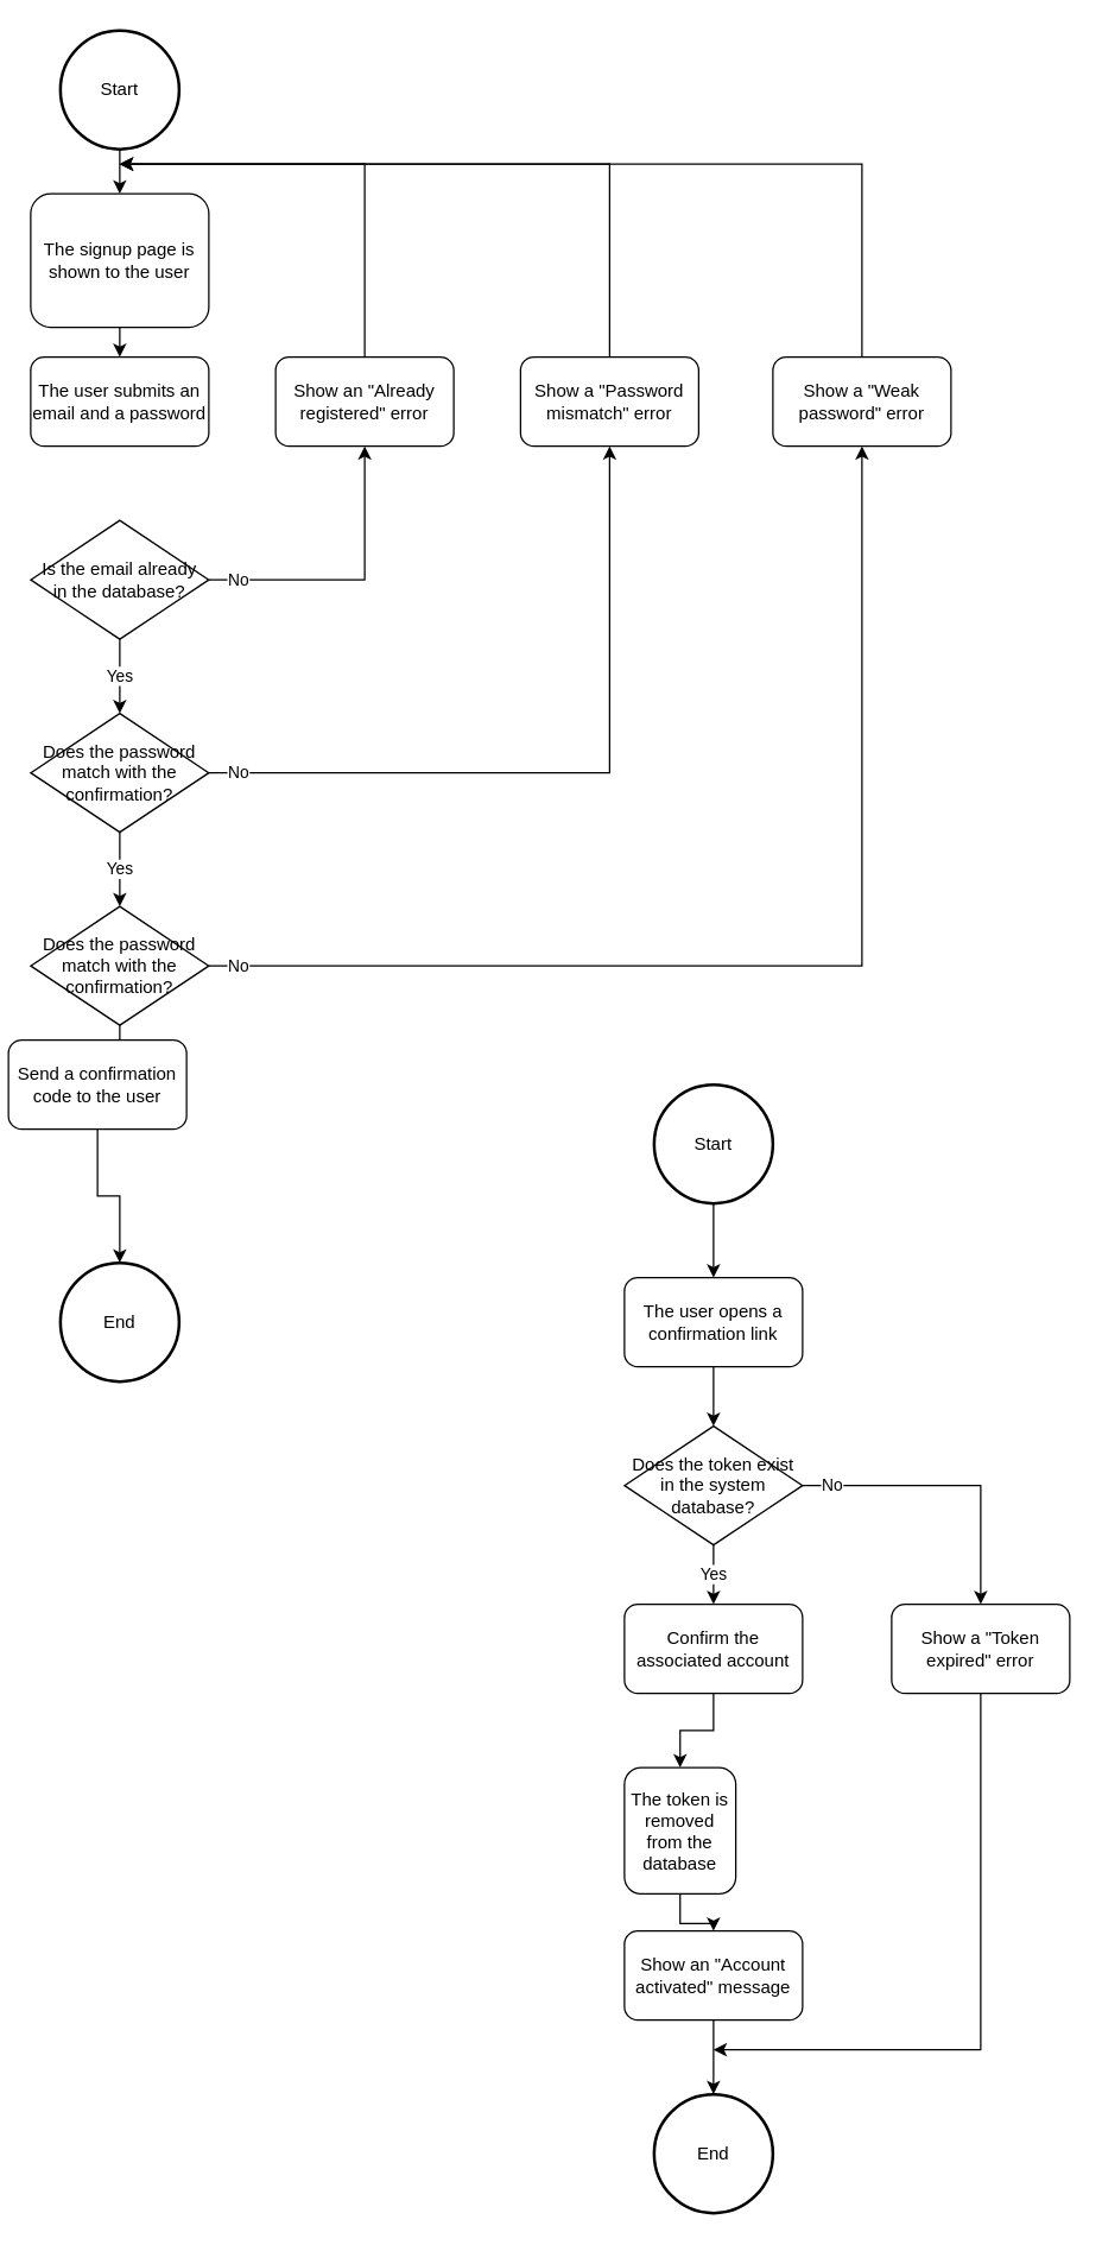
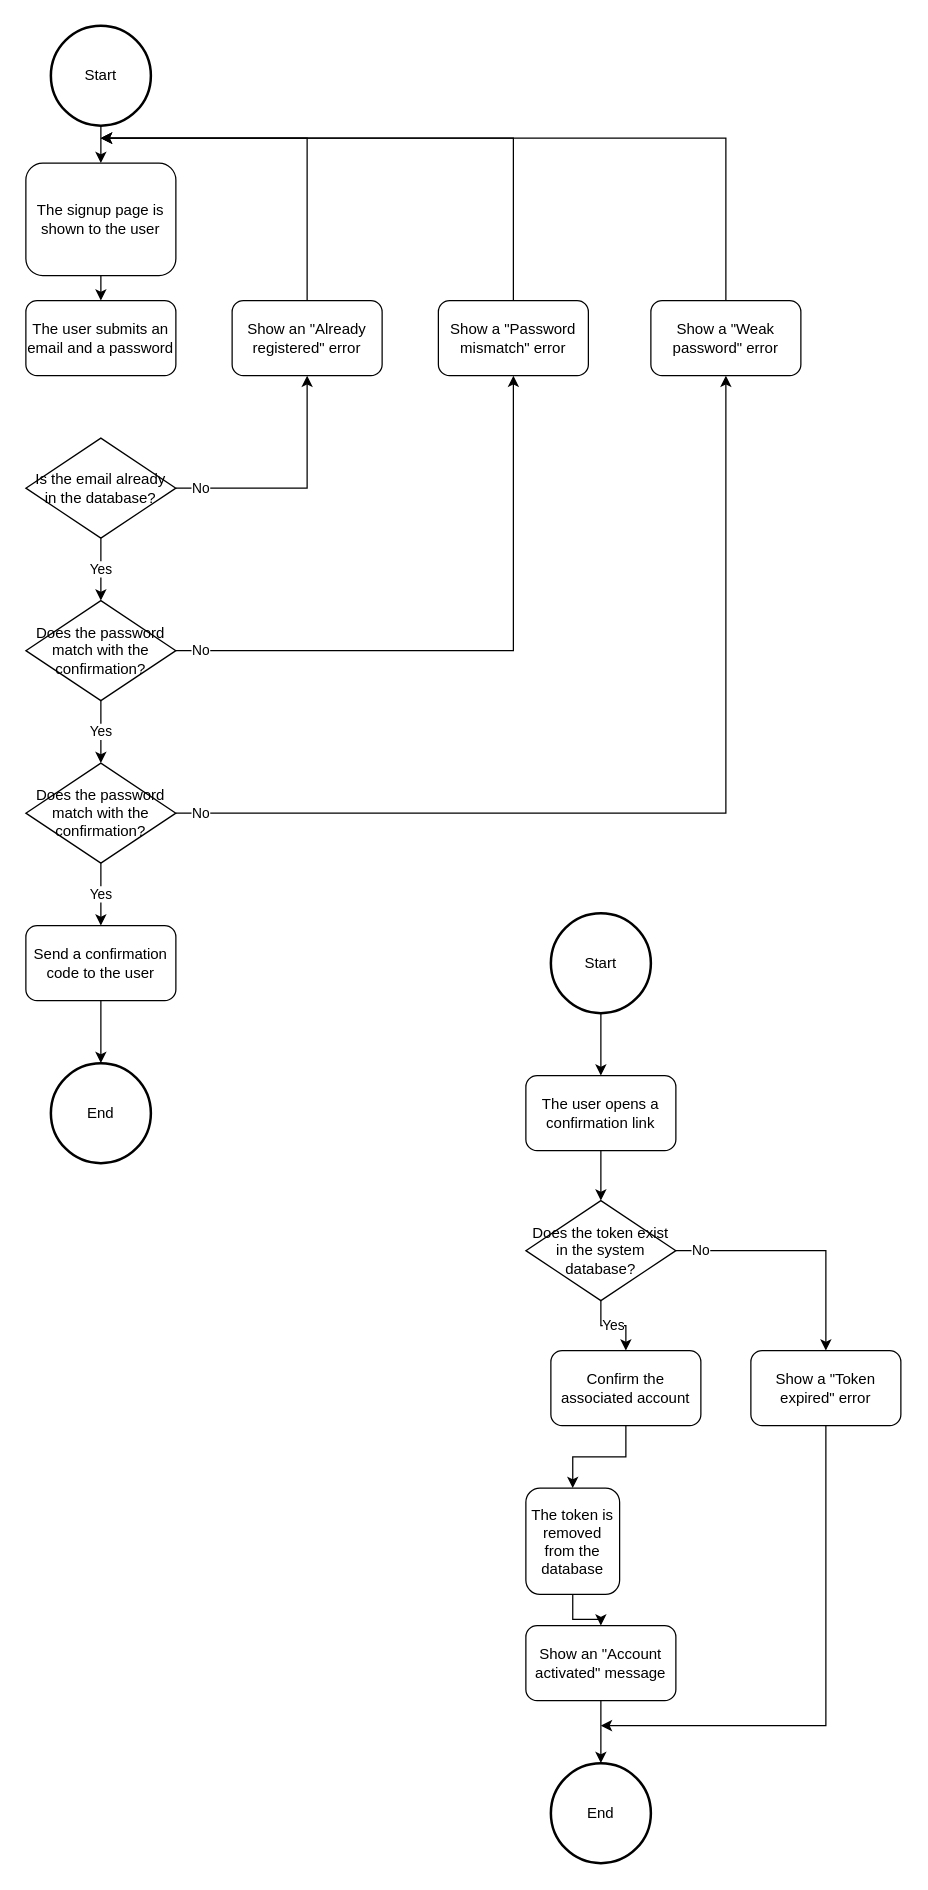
- <mxCell id="17" value="Send a confirmation code to the user" style="rounded=1;whiteSpace=wrap;html=1;" vertex="1" parent="1"><mxGeometry x="5" y="700" width="120" height="60" as="geometry" /></mxCell>
+ <mxCell id="17" value="Send a confirmation code to the user" style="rounded=1;whiteSpace=wrap;html=1;" vertex="1" parent="1"><mxGeometry x="20" y="740" width="120" height="60" as="geometry" /></mxCell>
- <mxCell id="33" value="Confirm the associated account" style="rounded=1;whiteSpace=wrap;html=1;" vertex="1" parent="1"><mxGeometry x="420" y="1080" width="120" height="60" as="geometry" /></mxCell>
+ <mxCell id="33" value="Confirm the associated account" style="rounded=1;whiteSpace=wrap;html=1;" vertex="1" parent="1"><mxGeometry x="440" y="1080" width="120" height="60" as="geometry" /></mxCell>
